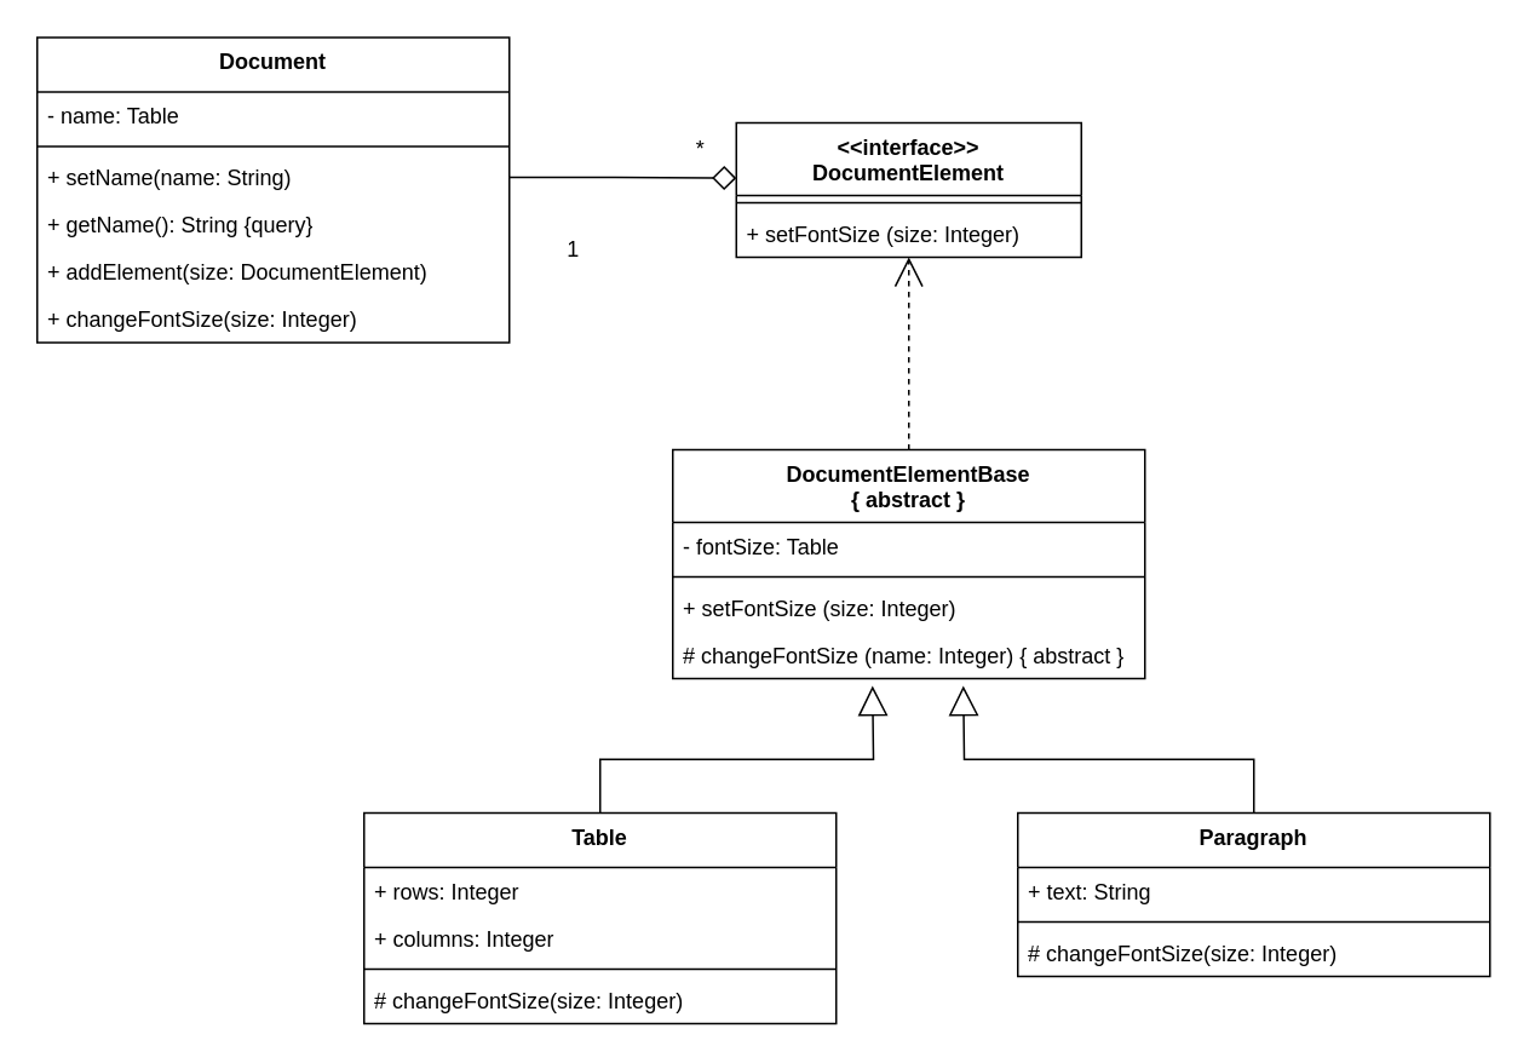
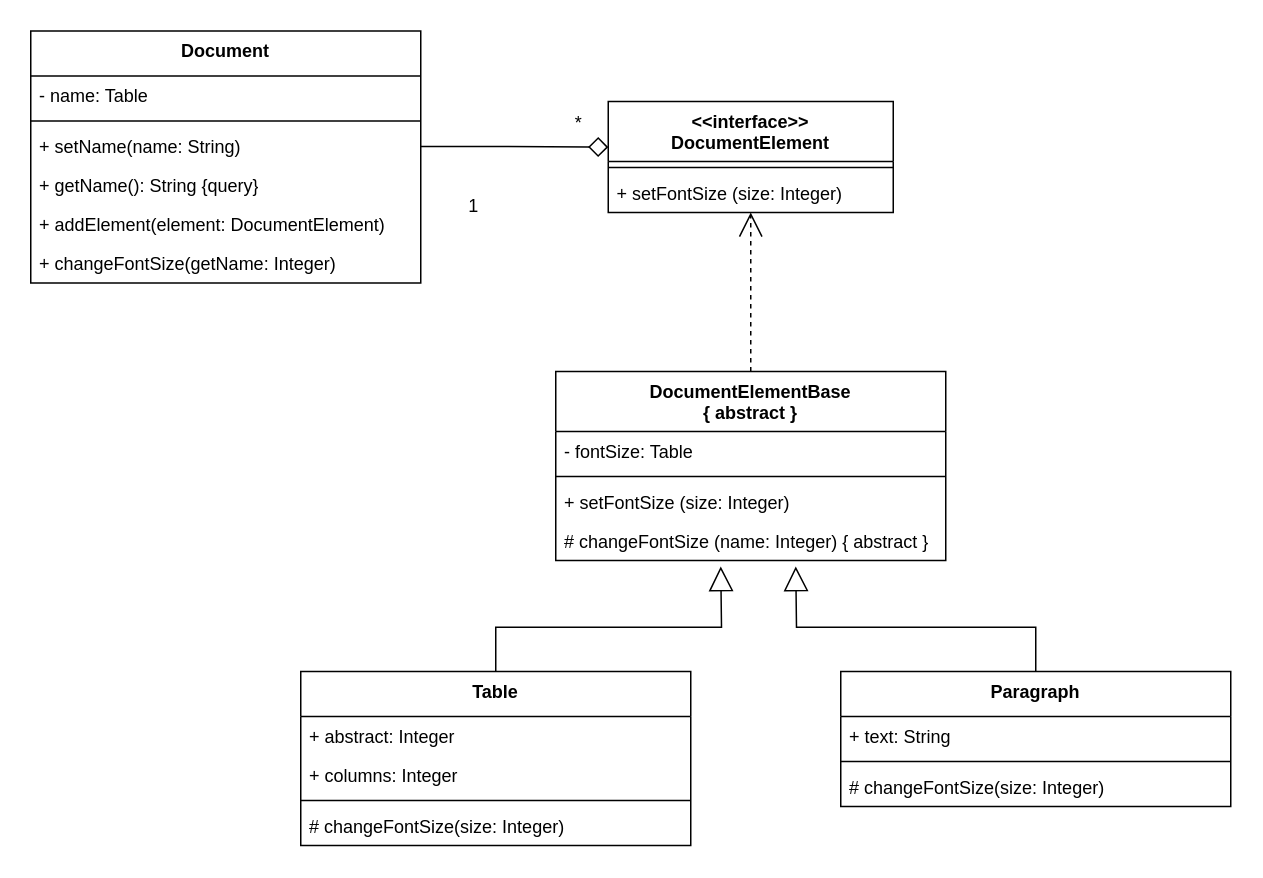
- <mxCell id="25" value="+ addElement(size: DocumentElement)" style="text;strokeColor=none;fillColor=none;align=left;verticalAlign=top;spacingLeft=4;spacingRight=4;overflow=hidden;rotatable=0;points=[[0,0.5],[1,0.5]];portConstraint=eastwest;whiteSpace=wrap;html=1;" vertex="1" parent="20"><mxGeometry y="116" width="260" height="26" as="geometry" /></mxCell>
+ <mxCell id="25" value="+ addElement(element: DocumentElement)" style="text;strokeColor=none;fillColor=none;align=left;verticalAlign=top;spacingLeft=4;spacingRight=4;overflow=hidden;rotatable=0;points=[[0,0.5],[1,0.5]];portConstraint=eastwest;whiteSpace=wrap;html=1;" vertex="1" parent="20"><mxGeometry y="116" width="260" height="26" as="geometry" /></mxCell>
- <mxCell id="26" value="+ changeFontSize(size: Integer)" style="text;strokeColor=none;fillColor=none;align=left;verticalAlign=top;spacingLeft=4;spacingRight=4;overflow=hidden;rotatable=0;points=[[0,0.5],[1,0.5]];portConstraint=eastwest;whiteSpace=wrap;html=1;" vertex="1" parent="20"><mxGeometry y="142" width="260" height="26" as="geometry" /></mxCell>
+ <mxCell id="26" value="+ changeFontSize(getName: Integer)" style="text;strokeColor=none;fillColor=none;align=left;verticalAlign=top;spacingLeft=4;spacingRight=4;overflow=hidden;rotatable=0;points=[[0,0.5],[1,0.5]];portConstraint=eastwest;whiteSpace=wrap;html=1;" vertex="1" parent="20"><mxGeometry y="142" width="260" height="26" as="geometry" /></mxCell>
- <mxCell id="16" value="+ rows: Integer" style="text;strokeColor=none;fillColor=none;align=left;verticalAlign=top;spacingLeft=4;spacingRight=4;overflow=hidden;rotatable=0;points=[[0,0.5],[1,0.5]];portConstraint=eastwest;whiteSpace=wrap;html=1;" vertex="1" parent="15"><mxGeometry y="30" width="260" height="26" as="geometry" /></mxCell>
+ <mxCell id="16" value="+ abstract: Integer" style="text;strokeColor=none;fillColor=none;align=left;verticalAlign=top;spacingLeft=4;spacingRight=4;overflow=hidden;rotatable=0;points=[[0,0.5],[1,0.5]];portConstraint=eastwest;whiteSpace=wrap;html=1;" vertex="1" parent="15"><mxGeometry y="30" width="260" height="26" as="geometry" /></mxCell>
